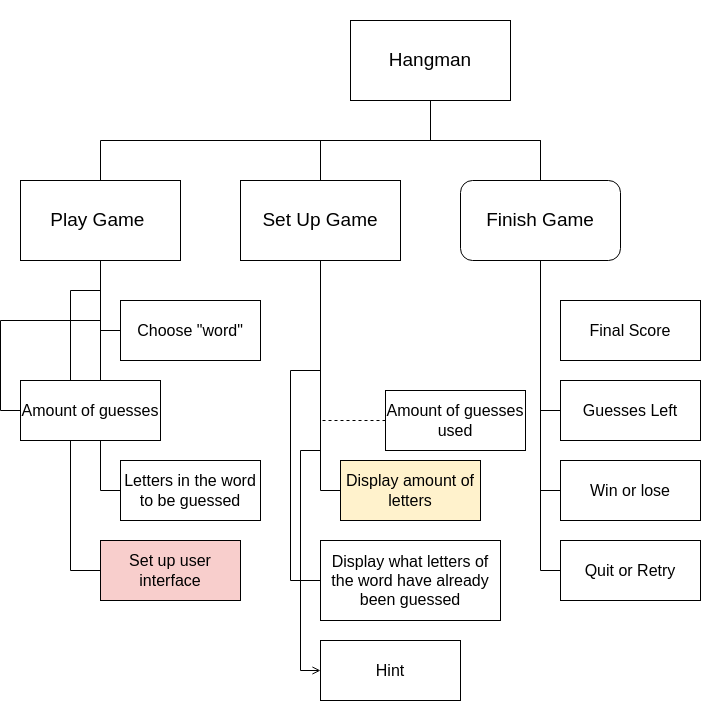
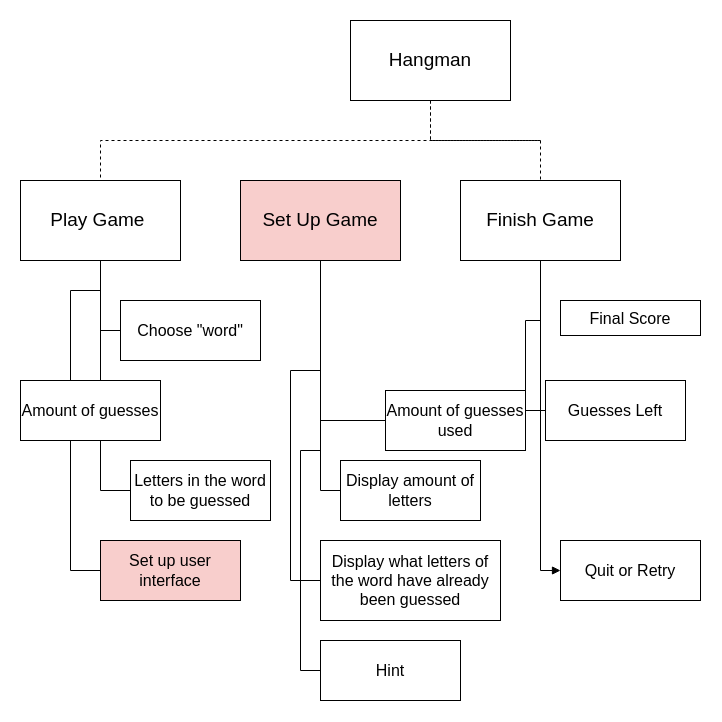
- <mxCell id="4" style="edgeStyle=orthogonalEdgeStyle;rounded=0;orthogonalLoop=1;jettySize=auto;html=1;entryX=0.5;entryY=0;entryDx=0;entryDy=0;strokeColor=default;endArrow=none;startFill=0;" edge="1" parent="1" source="5" target="10"><mxGeometry relative="1" as="geometry"><Array as="points"><mxPoint x="540" y="140" /><mxPoint x="180" y="140" /></Array></mxGeometry></mxCell>
+ <mxCell id="4" style="edgeStyle=orthogonalEdgeStyle;rounded=0;orthogonalLoop=1;jettySize=auto;html=1;entryX=0.5;entryY=0;entryDx=0;entryDy=0;strokeColor=default;endArrow=none;startFill=0;dashed=1;" edge="1" parent="1" source="5" target="10"><mxGeometry relative="1" as="geometry"><Array as="points"><mxPoint x="540" y="140" /><mxPoint x="180" y="140" /></Array></mxGeometry></mxCell>
- <mxCell id="3" style="edgeStyle=orthogonalEdgeStyle;rounded=0;orthogonalLoop=1;jettySize=auto;html=1;entryX=0.5;entryY=0;entryDx=0;entryDy=0;endArrow=none;startFill=0;" edge="1" parent="1" source="5" target="15"><mxGeometry relative="1" as="geometry" /></mxCell>
- <mxCell id="2" style="edgeStyle=orthogonalEdgeStyle;rounded=0;orthogonalLoop=1;jettySize=auto;html=1;entryX=0.5;entryY=0;entryDx=0;entryDy=0;endArrow=none;startFill=0;" edge="1" parent="1" source="5" target="19"><mxGeometry relative="1" as="geometry" /></mxCell>
+ <mxCell id="2" style="edgeStyle=orthogonalEdgeStyle;rounded=0;orthogonalLoop=1;jettySize=auto;html=1;entryX=0.5;entryY=0;entryDx=0;entryDy=0;endArrow=none;startFill=0;dashed=1;" edge="1" parent="1" source="5" target="19"><mxGeometry relative="1" as="geometry" /></mxCell>
- <mxCell id="15" value="&lt;font style=&quot;font-size: 19px;&quot;&gt;Set Up Game&lt;/font&gt;" style="rounded=0;whiteSpace=wrap;html=1;" vertex="1" parent="1"><mxGeometry x="240" y="180" width="160" height="80" as="geometry" /></mxCell>
+ <mxCell id="15" value="&lt;font style=&quot;font-size: 19px;&quot;&gt;Set Up Game&lt;/font&gt;" style="rounded=0;whiteSpace=wrap;html=1;fillColor=#f8cecc;" vertex="1" parent="1"><mxGeometry x="240" y="180" width="160" height="80" as="geometry" /></mxCell>
- <mxCell id="19" value="&lt;span style=&quot;font-size: 19px;&quot;&gt;Finish Game&lt;/span&gt;" style="whiteSpace=wrap;html=1;rounded=1;" vertex="1" parent="1"><mxGeometry x="460" y="180" width="160" height="80" as="geometry" /></mxCell>
+ <mxCell id="19" value="&lt;span style=&quot;font-size: 19px;&quot;&gt;Finish Game&lt;/span&gt;" style="rounded=0;whiteSpace=wrap;html=1;" vertex="1" parent="1"><mxGeometry x="460" y="180" width="160" height="80" as="geometry" /></mxCell>
- <mxCell id="7" style="edgeStyle=orthogonalEdgeStyle;rounded=0;orthogonalLoop=1;jettySize=auto;html=1;entryX=0;entryY=0.5;entryDx=0;entryDy=0;endArrow=none;startFill=0;" edge="1" parent="1" source="10" target="21"><mxGeometry relative="1" as="geometry" /></mxCell>
- <mxCell id="25" value="&lt;font style=&quot;font-size: 16px;&quot;&gt;Final Score&lt;/font&gt;" style="rounded=0;whiteSpace=wrap;html=1;" vertex="1" parent="1"><mxGeometry x="560" y="300" width="140" height="60" as="geometry" /></mxCell>
+ <mxCell id="25" value="&lt;font style=&quot;font-size: 16px;&quot;&gt;Final Score&lt;/font&gt;" style="rounded=0;whiteSpace=wrap;html=1;" vertex="1" parent="1"><mxGeometry x="560" y="300" width="140" height="35" as="geometry" /></mxCell>
- <mxCell id="26" value="&lt;font style=&quot;font-size: 16px;&quot;&gt;Guesses Left&lt;/font&gt;" style="rounded=0;whiteSpace=wrap;html=1;" vertex="1" parent="1"><mxGeometry x="560" y="380" width="140" height="60" as="geometry" /></mxCell>
+ <mxCell id="26" value="&lt;font style=&quot;font-size: 16px;&quot;&gt;Guesses Left&lt;/font&gt;" style="rounded=0;whiteSpace=wrap;html=1;" vertex="1" parent="1"><mxGeometry x="545" y="380" width="140" height="60" as="geometry" /></mxCell>
- <mxCell id="11" style="edgeStyle=orthogonalEdgeStyle;rounded=0;orthogonalLoop=1;jettySize=auto;html=1;entryX=0;entryY=0.5;entryDx=0;entryDy=0;endArrow=none;startFill=0;dashed=1;" edge="1" parent="1" source="15" target="23"><mxGeometry relative="1" as="geometry" /></mxCell>
+ <mxCell id="11" style="edgeStyle=orthogonalEdgeStyle;rounded=0;orthogonalLoop=1;jettySize=auto;html=1;entryX=0;entryY=0.5;entryDx=0;entryDy=0;endArrow=none;startFill=0;" edge="1" parent="1" source="15" target="23"><mxGeometry relative="1" as="geometry" /></mxCell>
- <mxCell id="22" value="&lt;font style=&quot;font-size: 16px;&quot;&gt;Letters in the word to be guessed&lt;/font&gt;" style="rounded=0;whiteSpace=wrap;html=1;" vertex="1" parent="1"><mxGeometry x="120" y="460" width="140" height="60" as="geometry" /></mxCell>
+ <mxCell id="22" value="&lt;font style=&quot;font-size: 16px;&quot;&gt;Letters in the word to be guessed&lt;/font&gt;" style="rounded=0;whiteSpace=wrap;html=1;" vertex="1" parent="1"><mxGeometry x="130" y="460" width="140" height="60" as="geometry" /></mxCell>
- <mxCell id="24" value="&lt;font style=&quot;font-size: 16px;&quot;&gt;Display amount of letters&lt;/font&gt;" style="rounded=0;whiteSpace=wrap;html=1;fillColor=#fff2cc;" vertex="1" parent="1"><mxGeometry x="340" y="460" width="140" height="60" as="geometry" /></mxCell>
+ <mxCell id="24" value="&lt;font style=&quot;font-size: 16px;&quot;&gt;Display amount of letters&lt;/font&gt;" style="rounded=0;whiteSpace=wrap;html=1;" vertex="1" parent="1"><mxGeometry x="340" y="460" width="140" height="60" as="geometry" /></mxCell>
- <mxCell id="17" style="edgeStyle=orthogonalEdgeStyle;rounded=0;orthogonalLoop=1;jettySize=auto;html=1;entryX=0;entryY=0.5;entryDx=0;entryDy=0;endArrow=none;startFill=0;" edge="1" parent="1" source="19" target="27"><mxGeometry relative="1" as="geometry" /></mxCell>
- <mxCell id="27" value="&lt;font style=&quot;font-size: 16px;&quot;&gt;Win or lose&lt;/font&gt;" style="rounded=0;whiteSpace=wrap;html=1;" vertex="1" parent="1"><mxGeometry x="560" y="460" width="140" height="60" as="geometry" /></mxCell>
- <mxCell id="18" style="edgeStyle=orthogonalEdgeStyle;rounded=0;orthogonalLoop=1;jettySize=auto;html=1;entryX=0;entryY=0.5;entryDx=0;entryDy=0;endArrow=none;startFill=0;" edge="1" parent="1" source="19" target="31"><mxGeometry relative="1" as="geometry" /></mxCell>
+ <mxCell id="18" style="edgeStyle=orthogonalEdgeStyle;rounded=0;orthogonalLoop=1;jettySize=auto;html=1;entryX=0;entryY=0.5;entryDx=0;entryDy=0;endArrow=block;startFill=0;" edge="1" parent="1" source="19" target="31"><mxGeometry relative="1" as="geometry" /></mxCell>
- <mxCell id="14" style="edgeStyle=orthogonalEdgeStyle;rounded=0;orthogonalLoop=1;jettySize=auto;html=1;entryX=0;entryY=0.5;entryDx=0;entryDy=0;endArrow=open;startFill=0;" edge="1" parent="1" source="15" target="30"><mxGeometry relative="1" as="geometry"><mxPoint x="300" y="675.517" as="targetPoint" /><Array as="points"><mxPoint x="320" y="450" /><mxPoint x="300" y="450" /><mxPoint x="300" y="670" /></Array></mxGeometry></mxCell>
+ <mxCell id="14" style="edgeStyle=orthogonalEdgeStyle;rounded=0;orthogonalLoop=1;jettySize=auto;html=1;entryX=0;entryY=0.5;entryDx=0;entryDy=0;endArrow=none;startFill=0;" edge="1" parent="1" source="15" target="30"><mxGeometry relative="1" as="geometry"><mxPoint x="300" y="675.517" as="targetPoint" /><Array as="points"><mxPoint x="320" y="450" /><mxPoint x="300" y="450" /><mxPoint x="300" y="670" /></Array></mxGeometry></mxCell>
